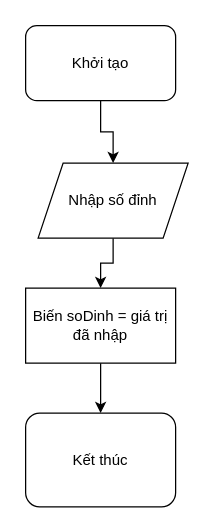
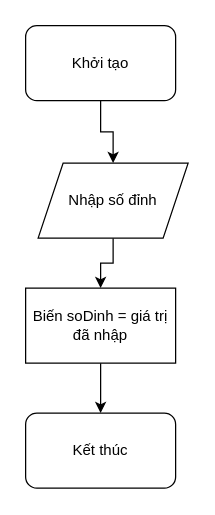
- <mxCell id="6" value="Kết thúc" style="rounded=1;whiteSpace=wrap;html=1;" parent="1" vertex="1"><mxGeometry x="20" y="330" width="120" height="75" as="geometry" /></mxCell>
+ <mxCell id="6" value="Kết thúc" style="rounded=1;whiteSpace=wrap;html=1;" parent="1" vertex="1"><mxGeometry x="20" y="330" width="120" height="60" as="geometry" /></mxCell>
